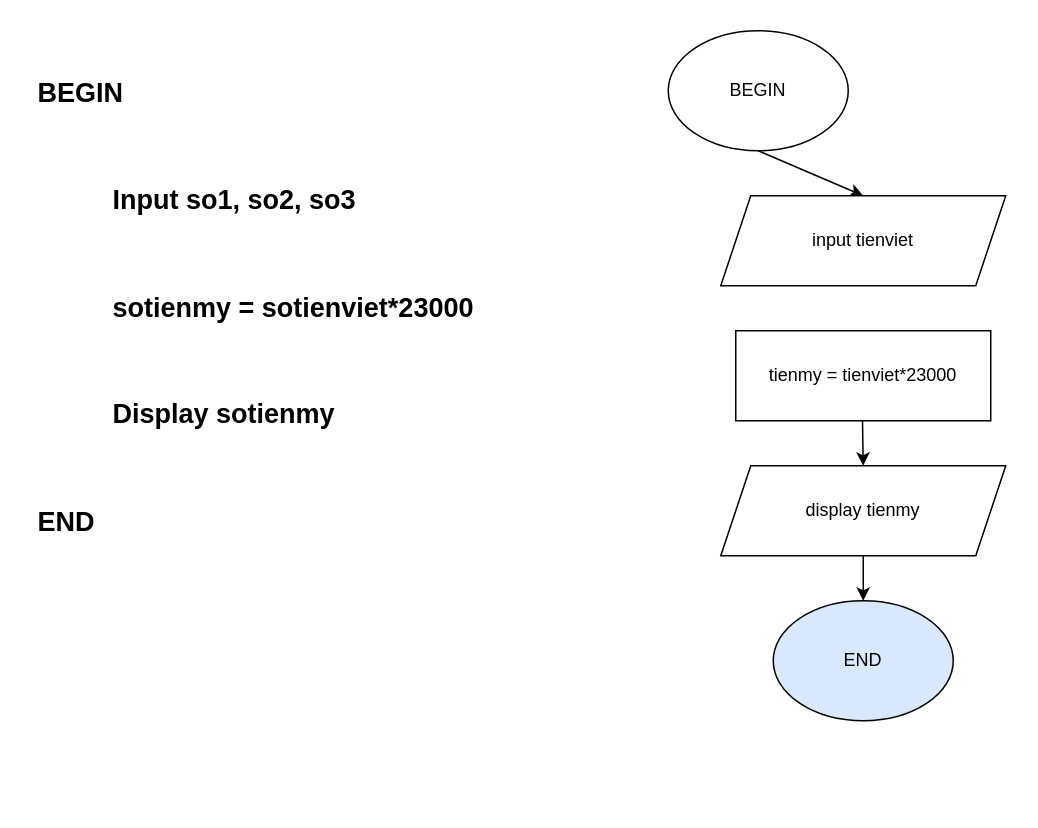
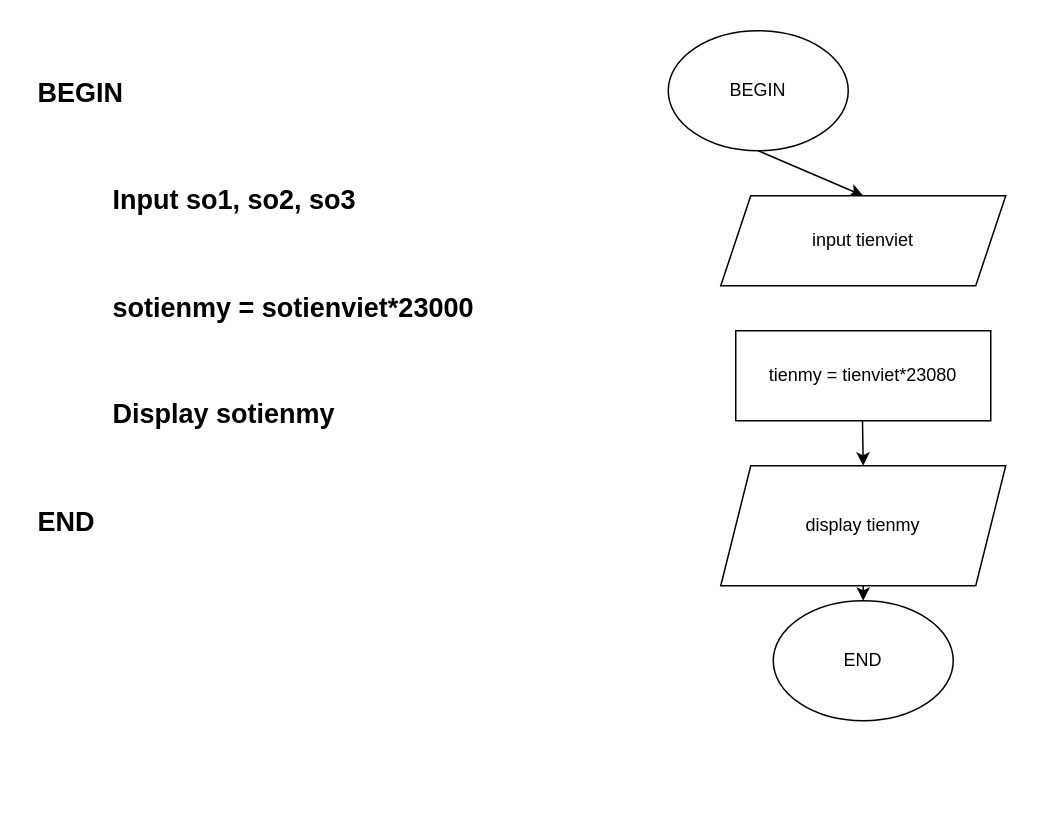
- <mxCell id="5" value="tienmy = tienviet*23000" style="rounded=0;whiteSpace=wrap;html=1;" vertex="1" parent="1"><mxGeometry x="490" y="220" width="170" height="60" as="geometry" /></mxCell>
+ <mxCell id="5" value="tienmy = tienviet*23080" style="rounded=0;whiteSpace=wrap;html=1;" vertex="1" parent="1"><mxGeometry x="490" y="220" width="170" height="60" as="geometry" /></mxCell>
- <mxCell id="6" value="display tienmy" style="shape=parallelogram;perimeter=parallelogramPerimeter;whiteSpace=wrap;html=1;fixedSize=1;" vertex="1" parent="1"><mxGeometry x="480" y="310" width="190" height="60" as="geometry" /></mxCell>
+ <mxCell id="6" value="display tienmy" style="shape=parallelogram;perimeter=parallelogramPerimeter;whiteSpace=wrap;html=1;fixedSize=1;" vertex="1" parent="1"><mxGeometry x="480" y="310" width="190" height="80" as="geometry" /></mxCell>
- <mxCell id="9" value="END" style="ellipse;whiteSpace=wrap;html=1;fillColor=#dae8fc;" vertex="1" parent="1"><mxGeometry x="515" y="400" width="120" height="80" as="geometry" /></mxCell>
+ <mxCell id="9" value="END" style="ellipse;whiteSpace=wrap;html=1;" vertex="1" parent="1"><mxGeometry x="515" y="400" width="120" height="80" as="geometry" /></mxCell>
